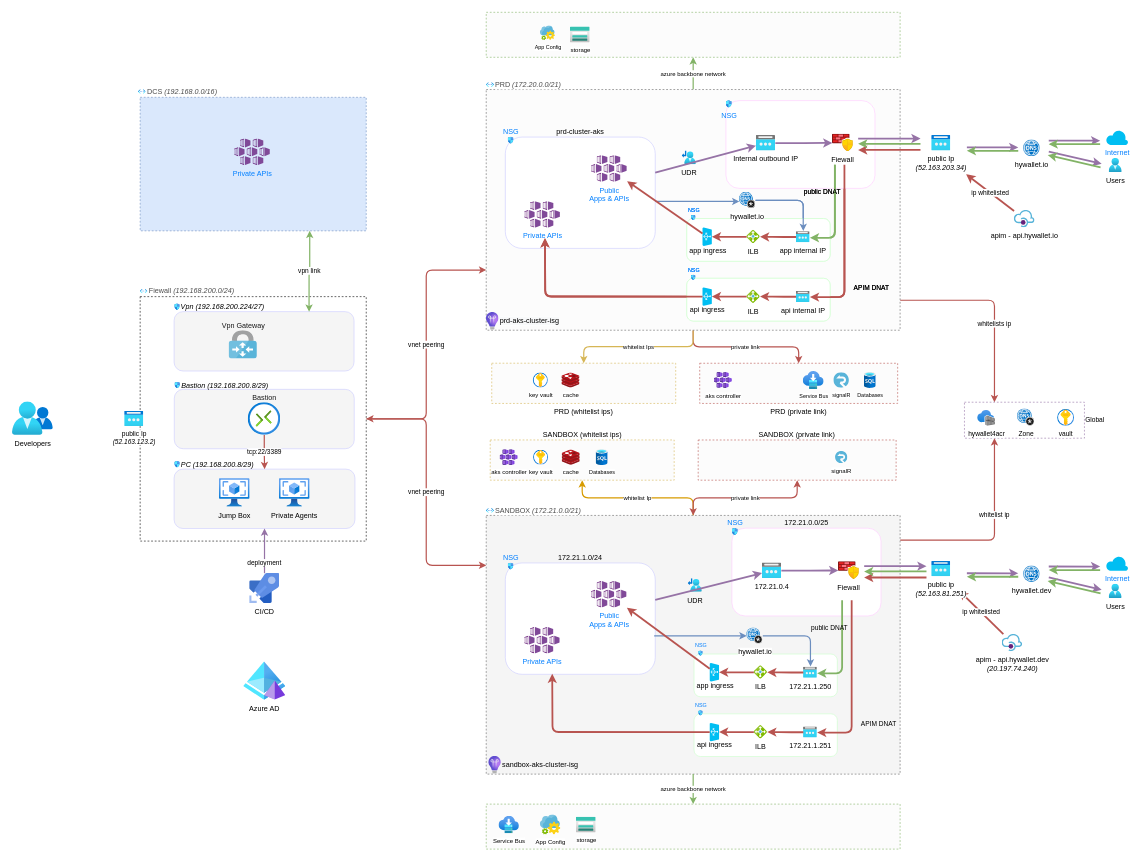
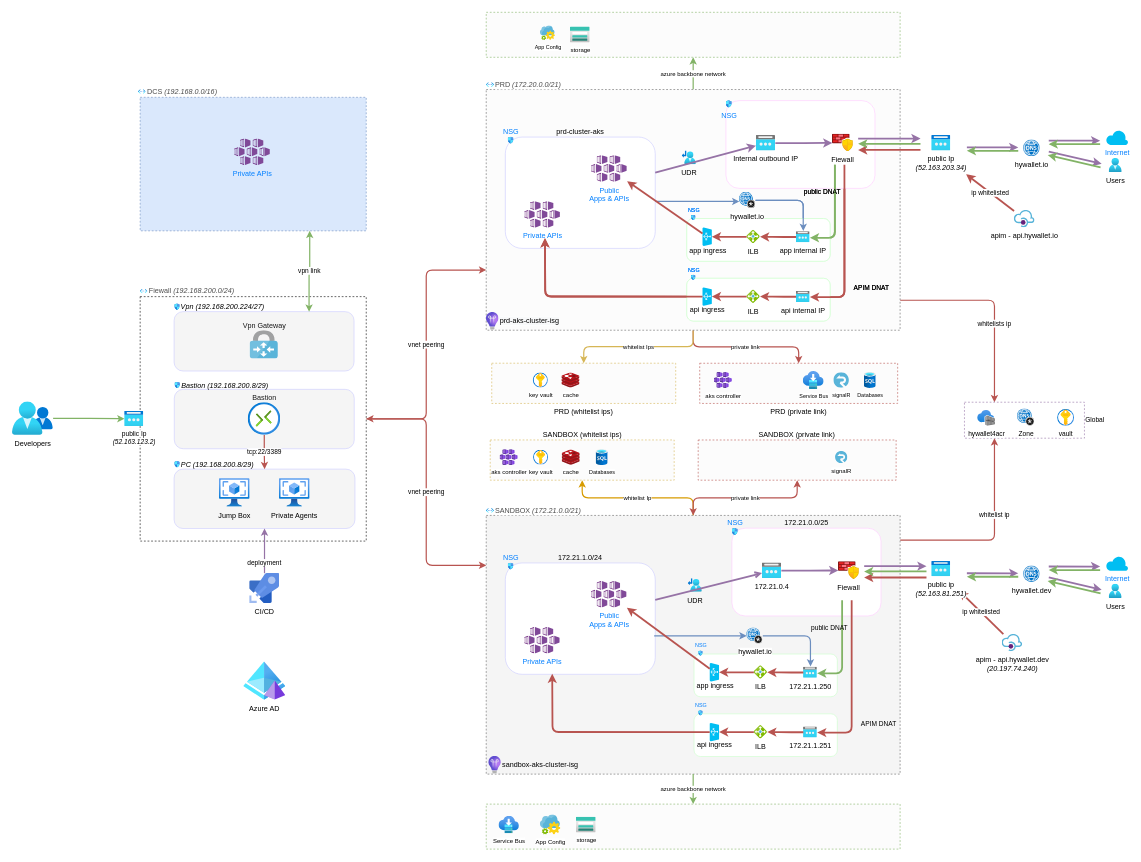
- <mxCell id="232" value="Vpn Gateway" style="aspect=fixed;html=1;points=[];align=center;image;fontSize=12;image=img/lib/mscae/VPN_Gateway.svg;fontFamily=Helvetica;fontColor=#1A1A1A;strokeColor=#000000;fillColor=#ffffff;labelPosition=center;verticalLabelPosition=top;verticalAlign=bottom;labelBackgroundColor=none;" parent="229" vertex="1"><mxGeometry x="91.5" y="32.5" width="47" height="47" as="geometry" /></mxCell>
+ <mxCell id="232" value="Vpn Gateway" style="aspect=fixed;html=1;points=[];align=center;image;fontSize=12;image=img/lib/mscae/VPN_Gateway.svg;fontFamily=Helvetica;fontColor=#1A1A1A;strokeColor=#000000;fillColor=#ffffff;labelPosition=center;verticalLabelPosition=top;verticalAlign=bottom;labelBackgroundColor=none;" parent="229" vertex="1"><mxGeometry x="126.5" y="32.5" width="47" height="47" as="geometry" /></mxCell>
+ <mxCell id="213" value="" style="edgeStyle=orthogonalEdgeStyle;rounded=0;orthogonalLoop=1;jettySize=auto;html=1;fontColor=#000000;strokeWidth=2;gradientColor=#97d077;fillColor=#d5e8d4;strokeColor=#82b366;endArrow=classic;endFill=1;" parent="1" source="212" target="228" edge="1"><mxGeometry x="210" y="461.53" as="geometry"><mxPoint x="48" y="687.51" as="sourcePoint" /><mxPoint x="413" y="686.61" as="targetPoint" /></mxGeometry></mxCell>
- <mxCell id="99" style="rounded=1;orthogonalLoop=1;jettySize=auto;html=1;fontColor=#000000;startArrow=none;startFill=0;strokeWidth=3;fillColor=#e1d5e7;strokeColor=#9673a6;" parent="1" source="35" target="90" edge="1"><mxGeometry relative="1" as="geometry" /></mxCell>
+ <mxCell id="99" style="rounded=1;orthogonalLoop=1;jettySize=auto;html=1;fontColor=#000000;startArrow=none;startFill=0;strokeWidth=3;fillColor=#e1d5e7;strokeColor=#9673a6;endArrow=open;" parent="1" source="35" target="90" edge="1"><mxGeometry relative="1" as="geometry" /></mxCell>
